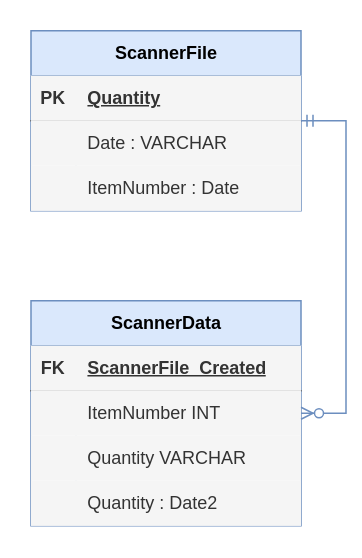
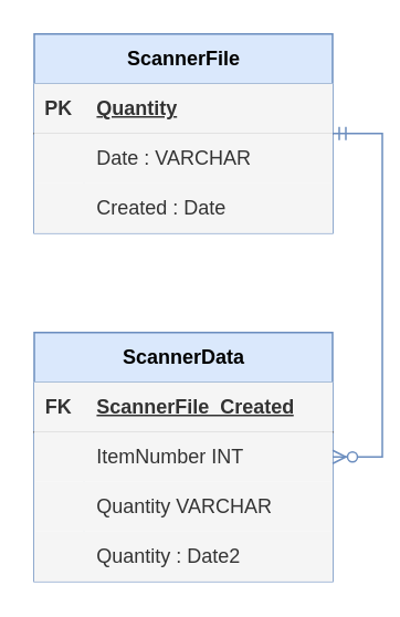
- <mxCell id="24" value="ItemNumber : Date" style="shape=partialRectangle;connectable=0;fillColor=#f5f5f5;top=0;left=0;bottom=0;right=0;align=left;spacingLeft=6;overflow=hidden;whiteSpace=wrap;html=1;strokeColor=#666666;fontColor=#333333;" parent="22" vertex="1"><mxGeometry x="30" width="150" height="30" as="geometry"><mxRectangle width="150" height="30" as="alternateBounds" /></mxGeometry></mxCell>
+ <mxCell id="24" value="Created : Date" style="shape=partialRectangle;connectable=0;fillColor=#f5f5f5;top=0;left=0;bottom=0;right=0;align=left;spacingLeft=6;overflow=hidden;whiteSpace=wrap;html=1;strokeColor=#666666;fontColor=#333333;" parent="22" vertex="1"><mxGeometry x="30" width="150" height="30" as="geometry"><mxRectangle width="150" height="30" as="alternateBounds" /></mxGeometry></mxCell>
